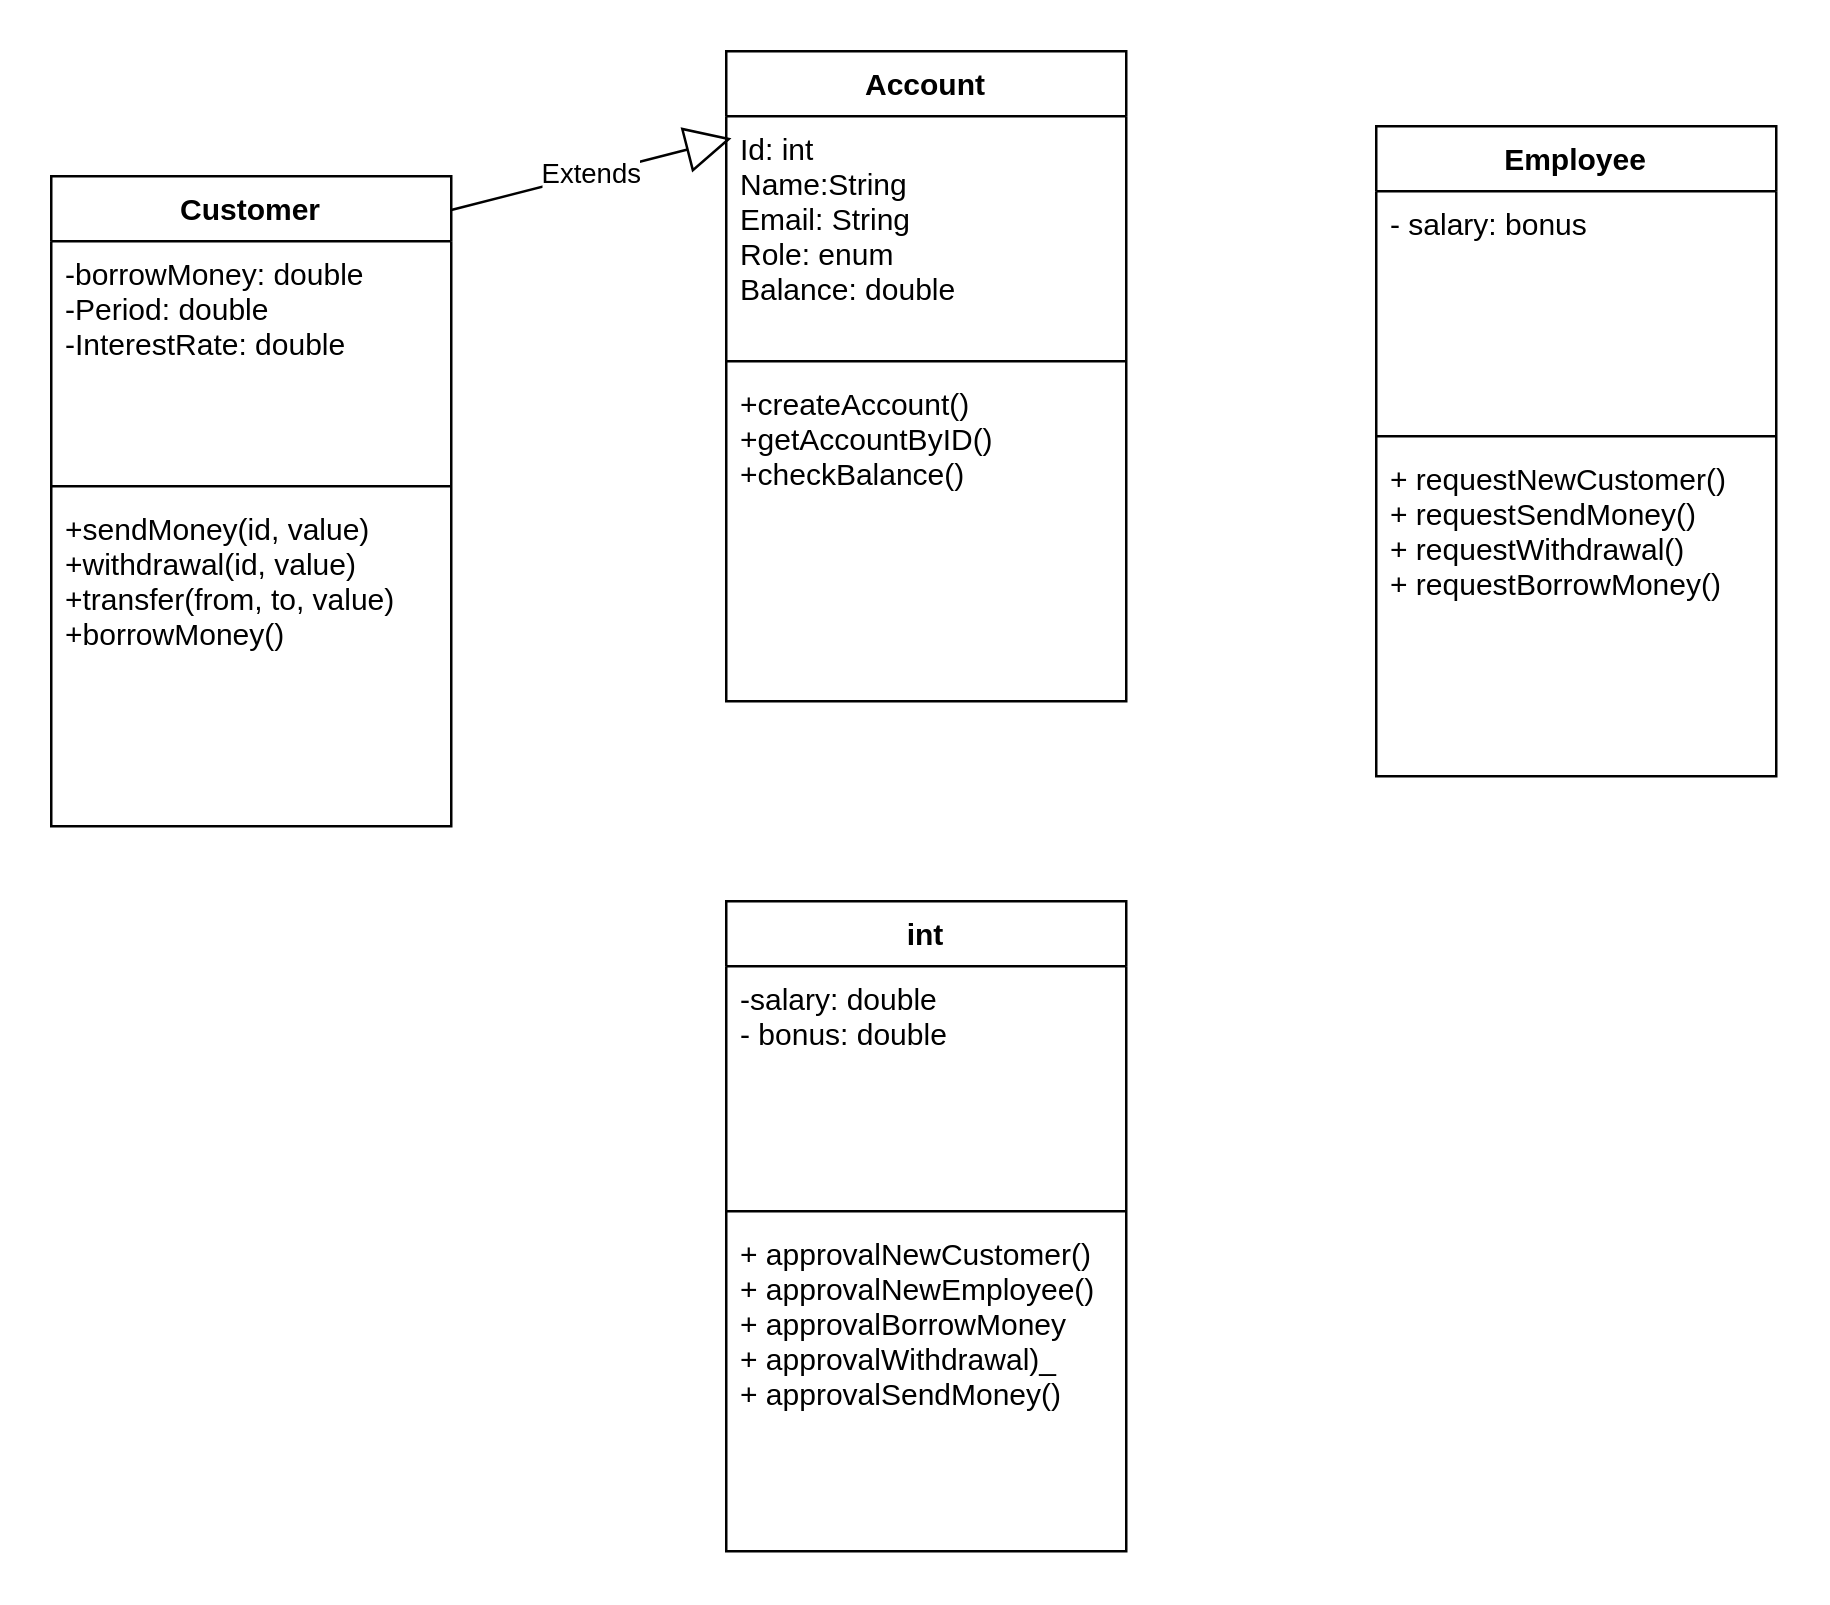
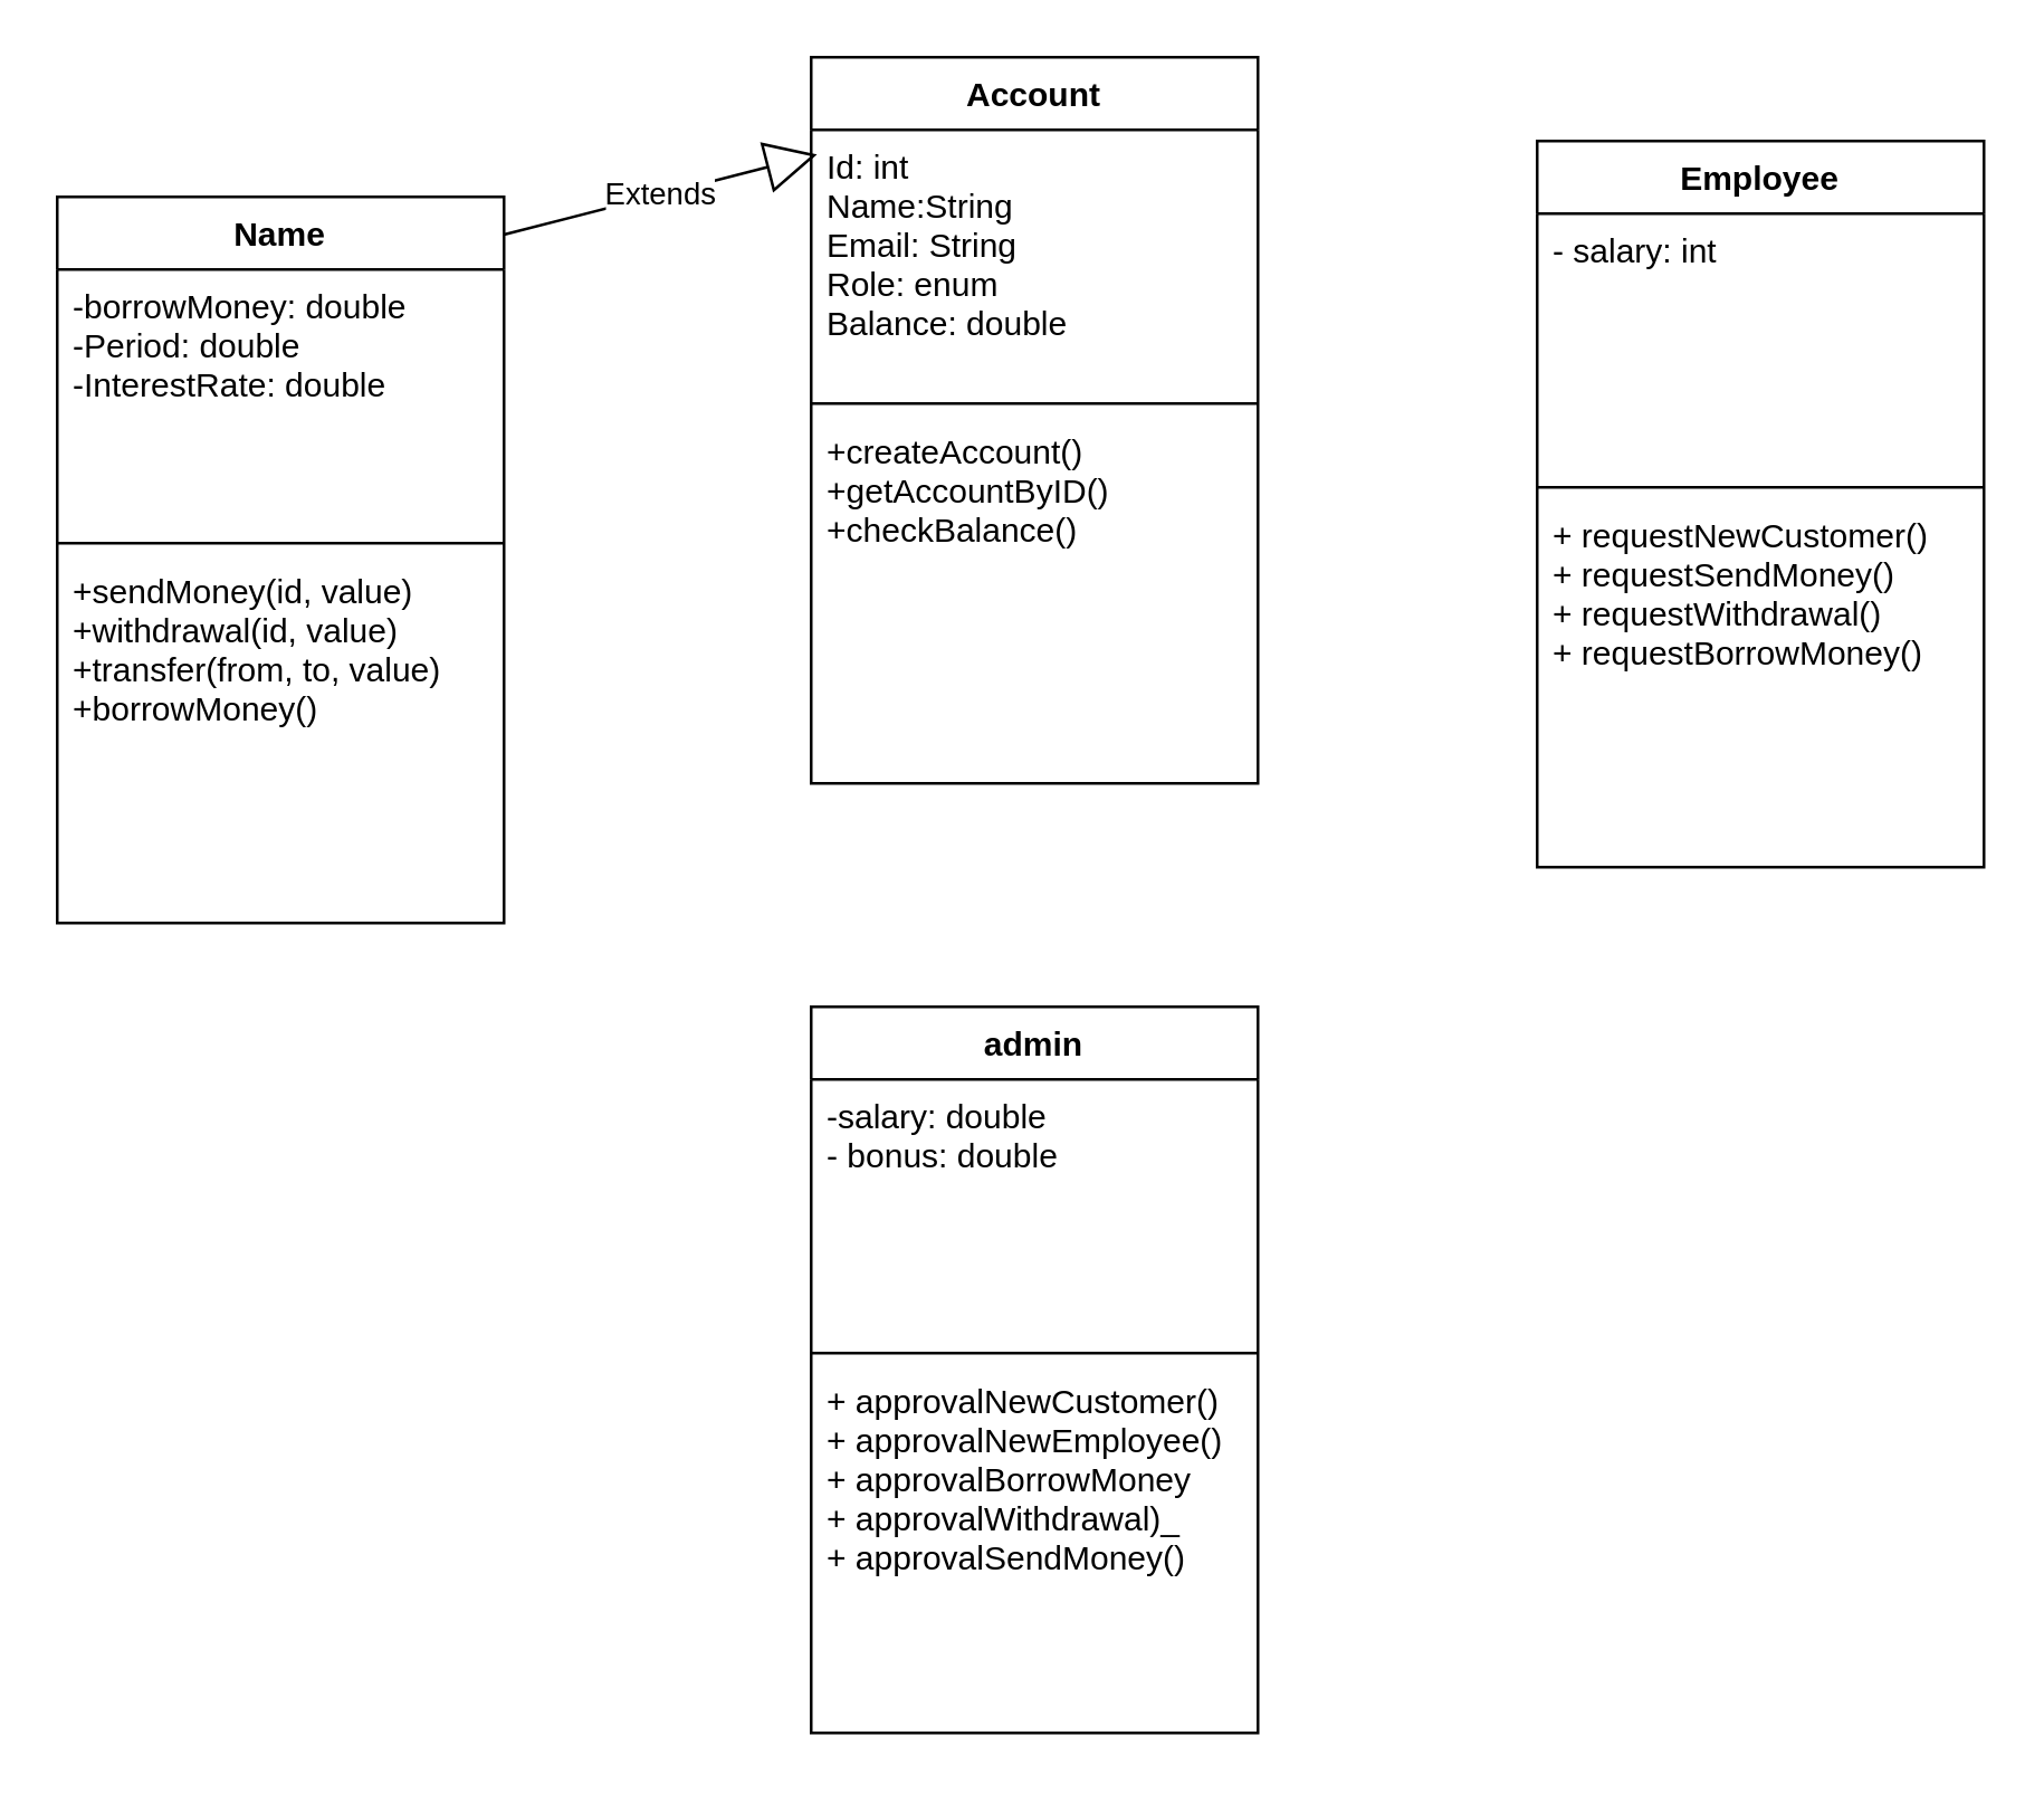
- <mxCell id="7" value="Customer" style="swimlane;fontStyle=1;align=center;verticalAlign=top;childLayout=stackLayout;horizontal=1;startSize=26;horizontalStack=0;resizeParent=1;resizeParentMax=0;resizeLast=0;collapsible=1;marginBottom=0;" vertex="1" parent="1"><mxGeometry x="20" y="70" width="160" height="260" as="geometry" /></mxCell>
+ <mxCell id="7" value="Name" style="swimlane;fontStyle=1;align=center;verticalAlign=top;childLayout=stackLayout;horizontal=1;startSize=26;horizontalStack=0;resizeParent=1;resizeParentMax=0;resizeLast=0;collapsible=1;marginBottom=0;" vertex="1" parent="1"><mxGeometry x="20" y="70" width="160" height="260" as="geometry" /></mxCell>
- <mxCell id="12" value="- salary: bonus" style="text;strokeColor=none;fillColor=none;align=left;verticalAlign=top;spacingLeft=4;spacingRight=4;overflow=hidden;rotatable=0;points=[[0,0.5],[1,0.5]];portConstraint=eastwest;" vertex="1" parent="11"><mxGeometry y="26" width="160" height="94" as="geometry" /></mxCell>
+ <mxCell id="12" value="- salary: int" style="text;strokeColor=none;fillColor=none;align=left;verticalAlign=top;spacingLeft=4;spacingRight=4;overflow=hidden;rotatable=0;points=[[0,0.5],[1,0.5]];portConstraint=eastwest;" vertex="1" parent="11"><mxGeometry y="26" width="160" height="94" as="geometry" /></mxCell>
- <mxCell id="15" value="int" style="swimlane;fontStyle=1;align=center;verticalAlign=top;childLayout=stackLayout;horizontal=1;startSize=26;horizontalStack=0;resizeParent=1;resizeParentMax=0;resizeLast=0;collapsible=1;marginBottom=0;" vertex="1" parent="1"><mxGeometry x="290" y="360" width="160" height="260" as="geometry"><mxRectangle x="350" y="1030" width="70" height="26" as="alternateBounds" /></mxGeometry></mxCell>
+ <mxCell id="15" value="admin" style="swimlane;fontStyle=1;align=center;verticalAlign=top;childLayout=stackLayout;horizontal=1;startSize=26;horizontalStack=0;resizeParent=1;resizeParentMax=0;resizeLast=0;collapsible=1;marginBottom=0;" vertex="1" parent="1"><mxGeometry x="290" y="360" width="160" height="260" as="geometry"><mxRectangle x="350" y="1030" width="70" height="26" as="alternateBounds" /></mxGeometry></mxCell>
